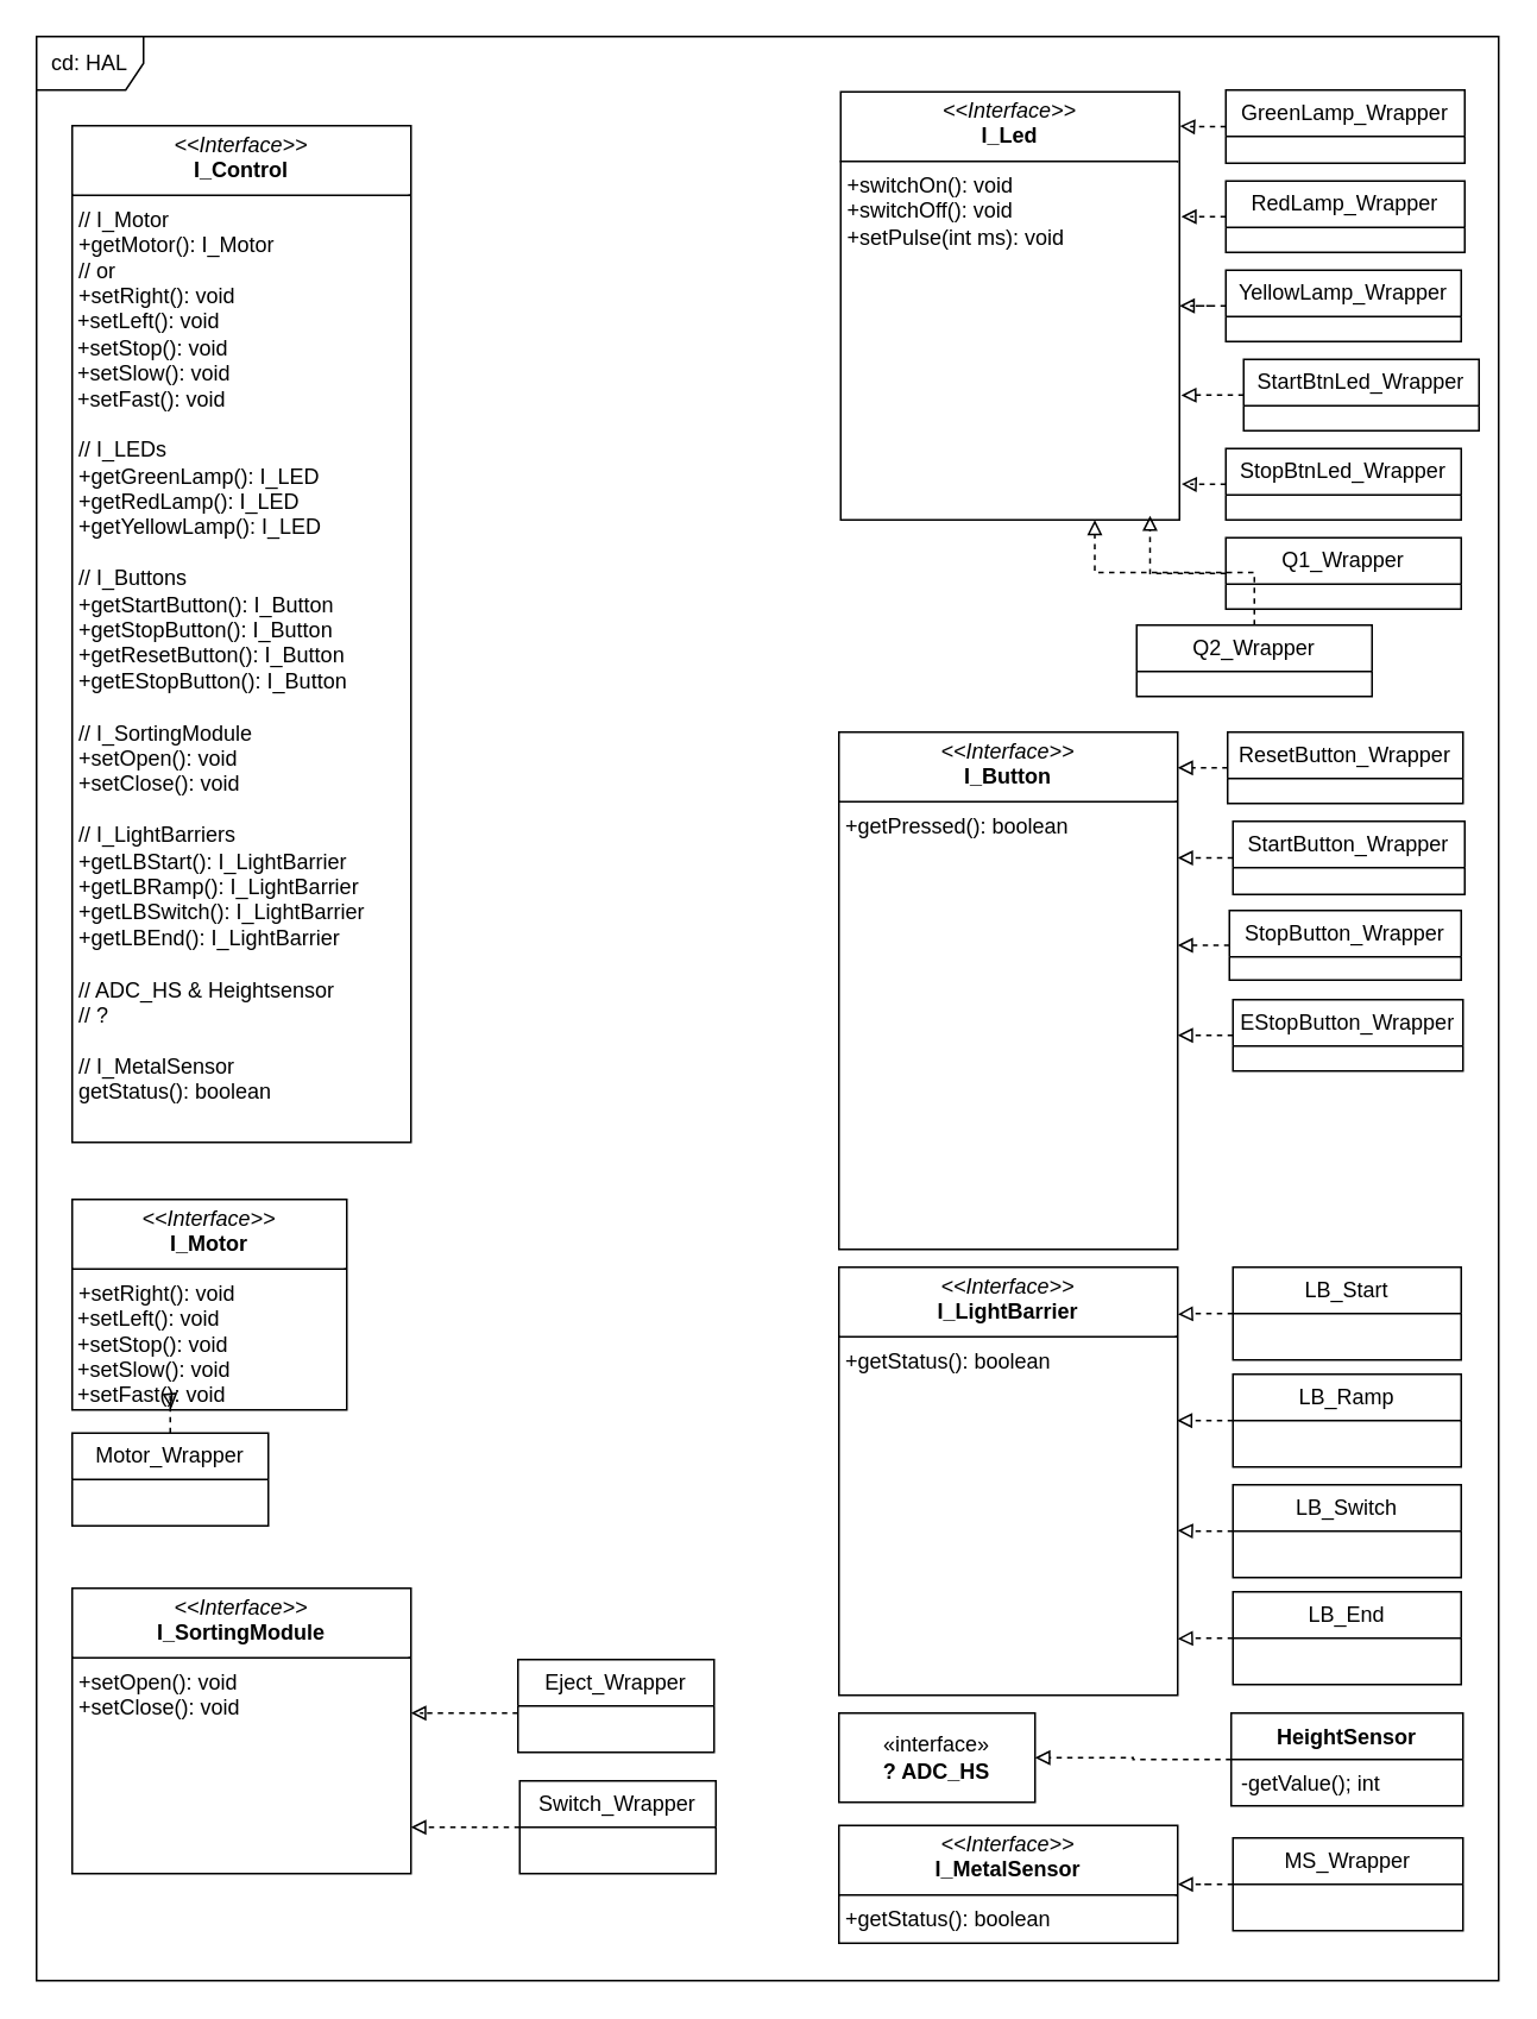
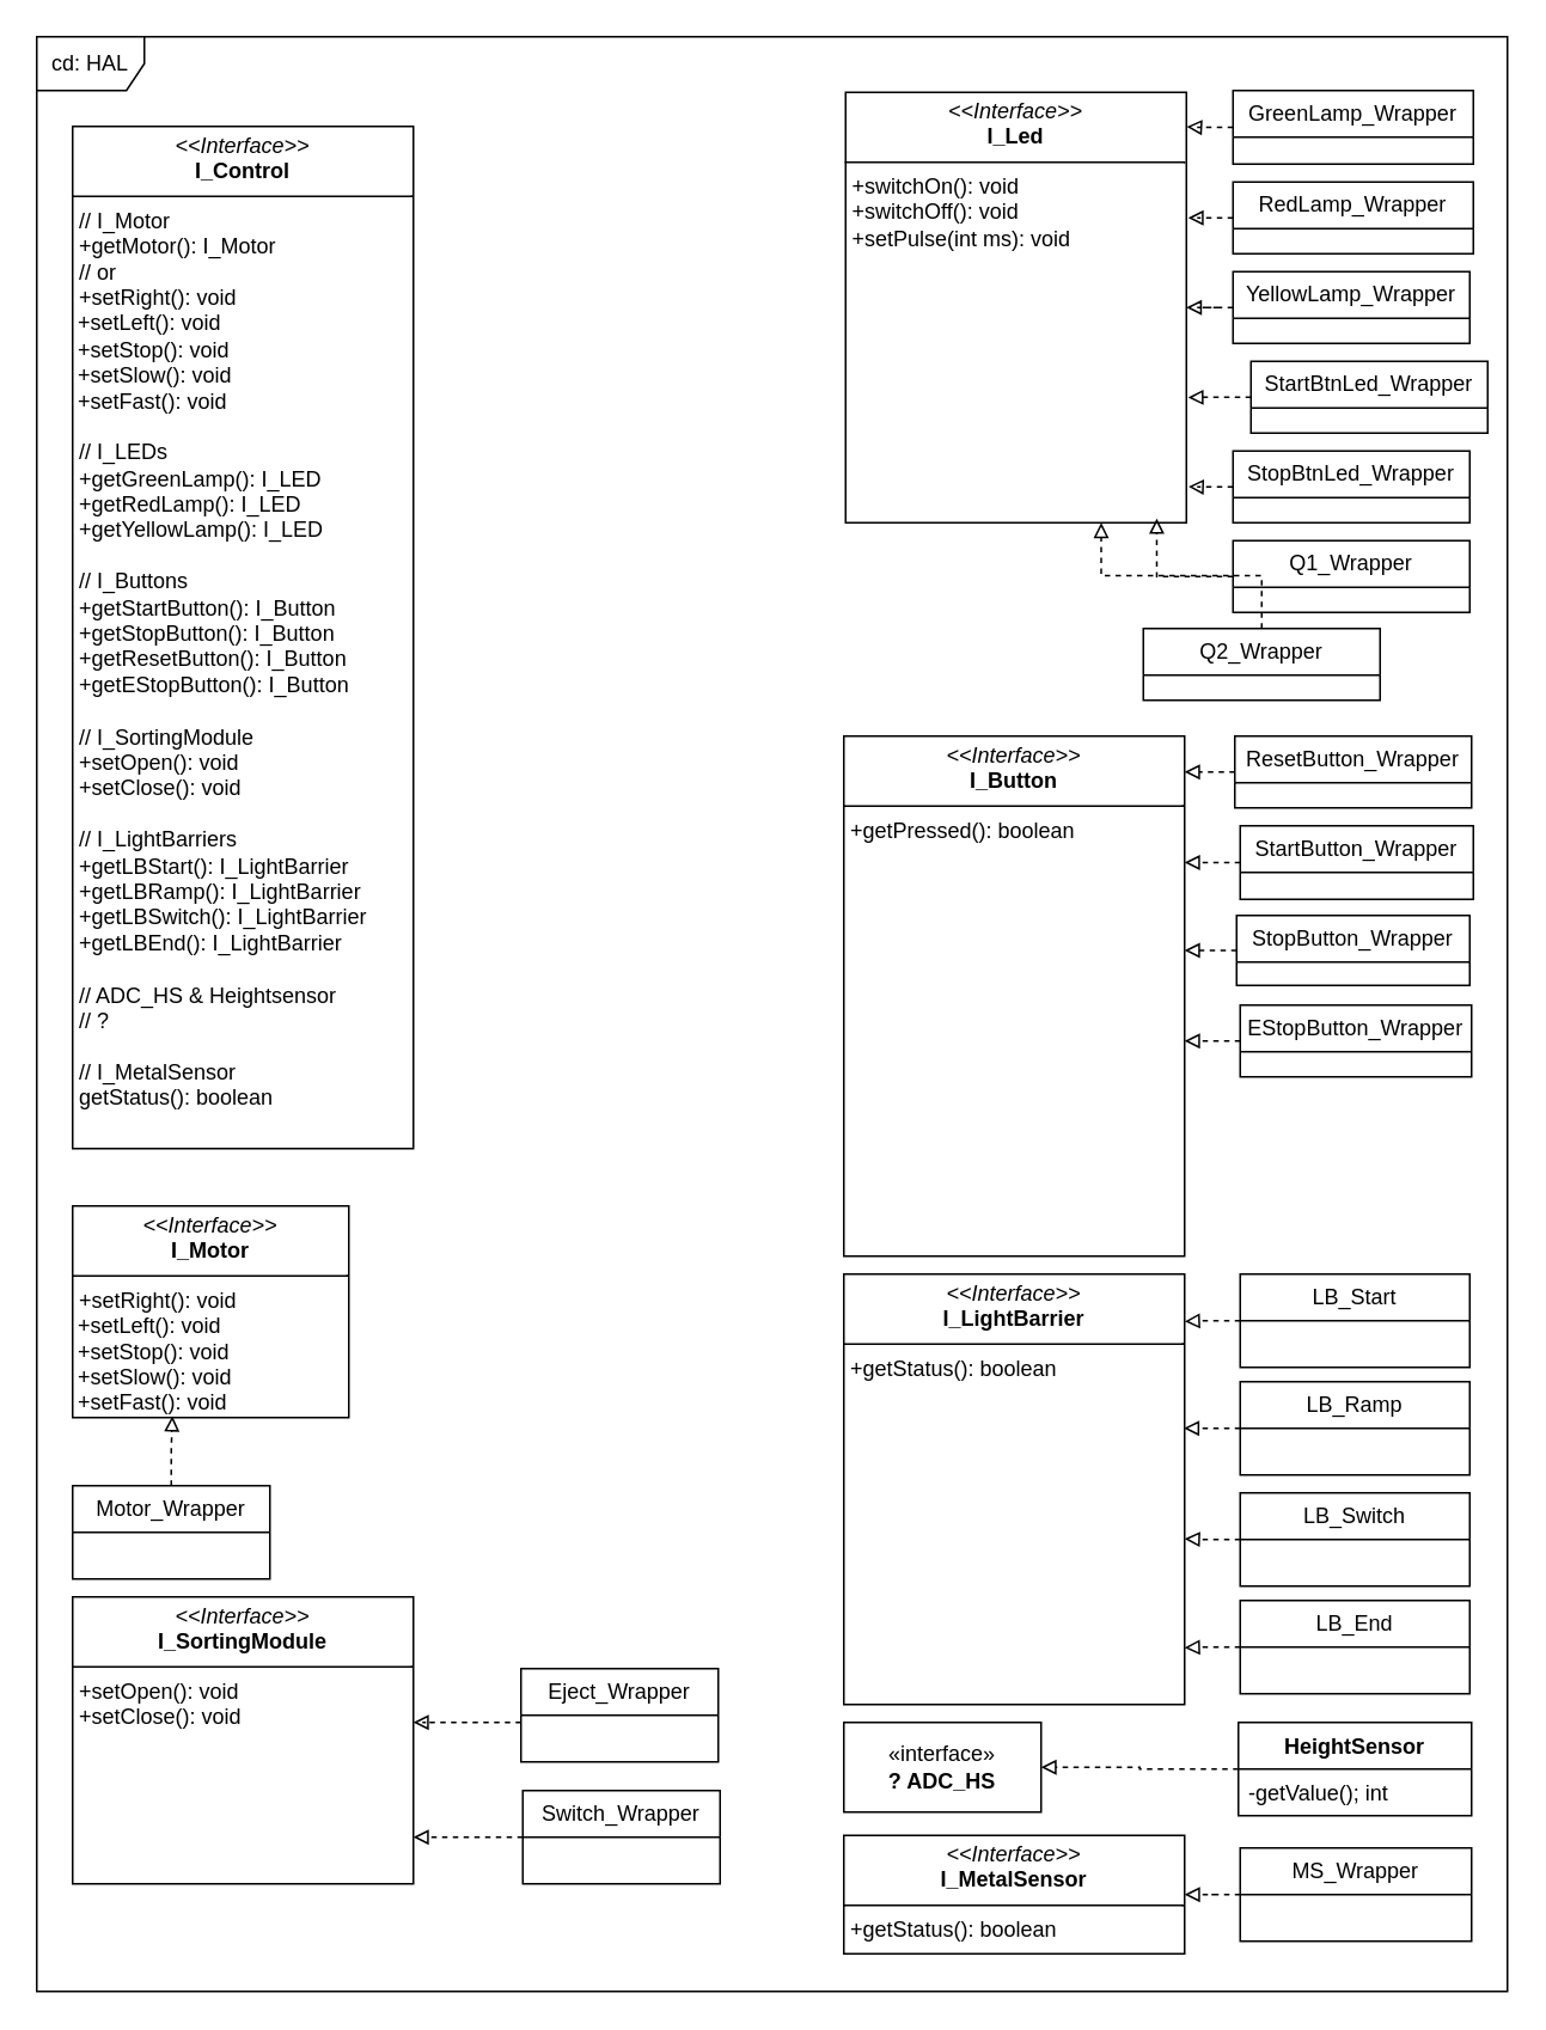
- <mxCell id="43" value="Motor_Wrapper" style="swimlane;fontStyle=0;childLayout=stackLayout;horizontal=1;startSize=26;fillColor=none;horizontalStack=0;resizeParent=1;resizeParentMax=0;resizeLast=0;collapsible=1;marginBottom=0;whiteSpace=wrap;html=1;" parent="1" vertex="1"><mxGeometry x="40" y="803" width="110" height="52" as="geometry" /></mxCell>
+ <mxCell id="43" value="Motor_Wrapper" style="swimlane;fontStyle=0;childLayout=stackLayout;horizontal=1;startSize=26;fillColor=none;horizontalStack=0;resizeParent=1;resizeParentMax=0;resizeLast=0;collapsible=1;marginBottom=0;whiteSpace=wrap;html=1;" parent="1" vertex="1"><mxGeometry x="40" y="828" width="110" height="52" as="geometry" /></mxCell>
